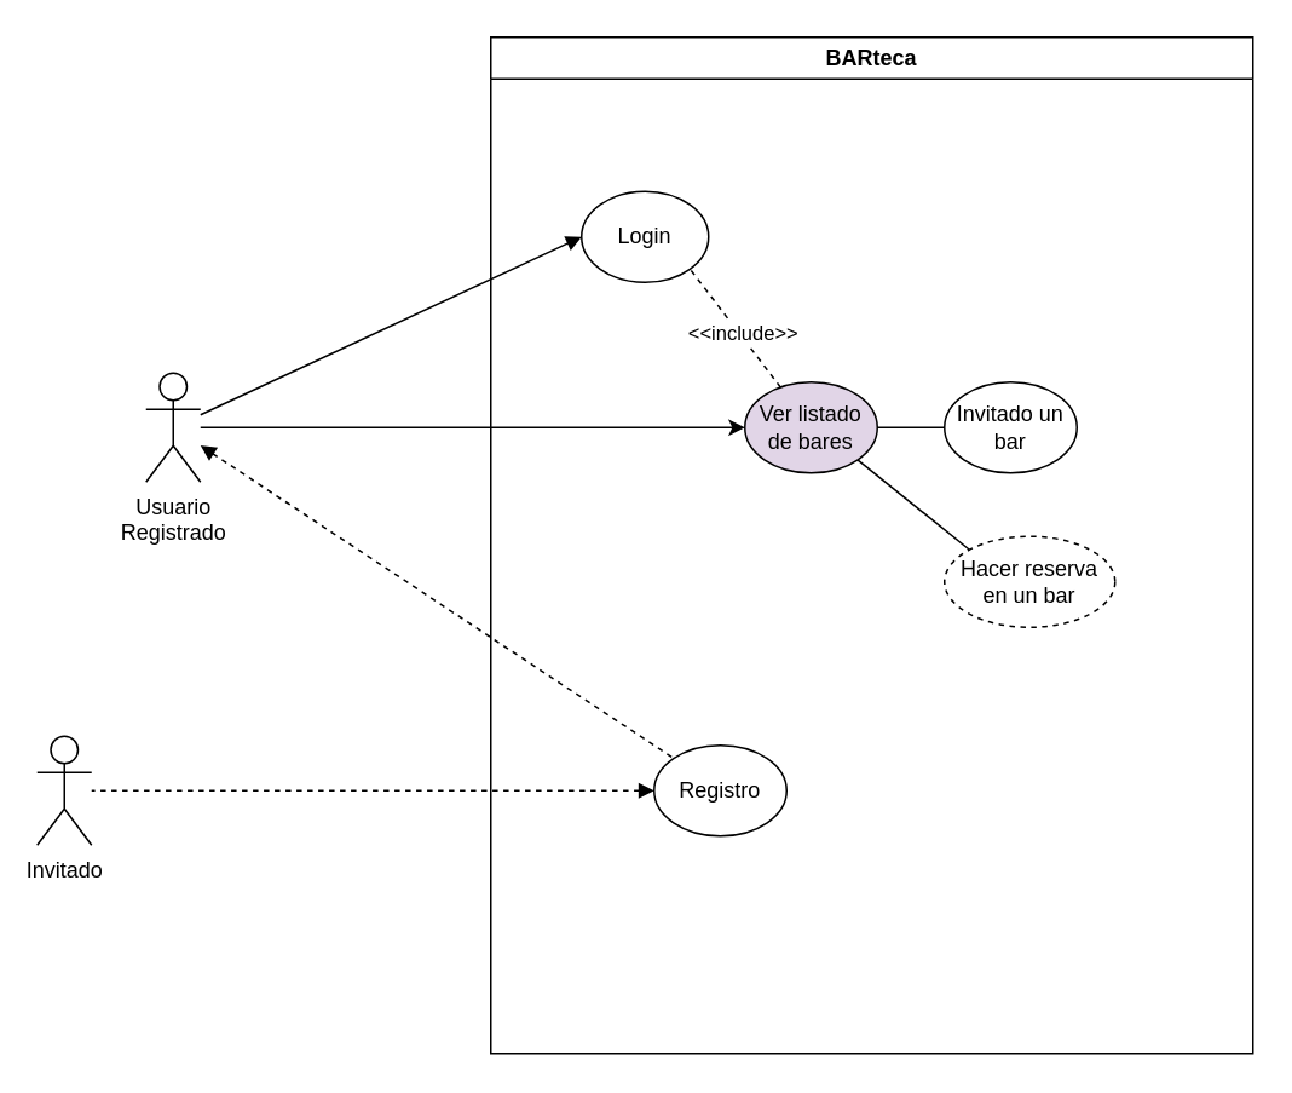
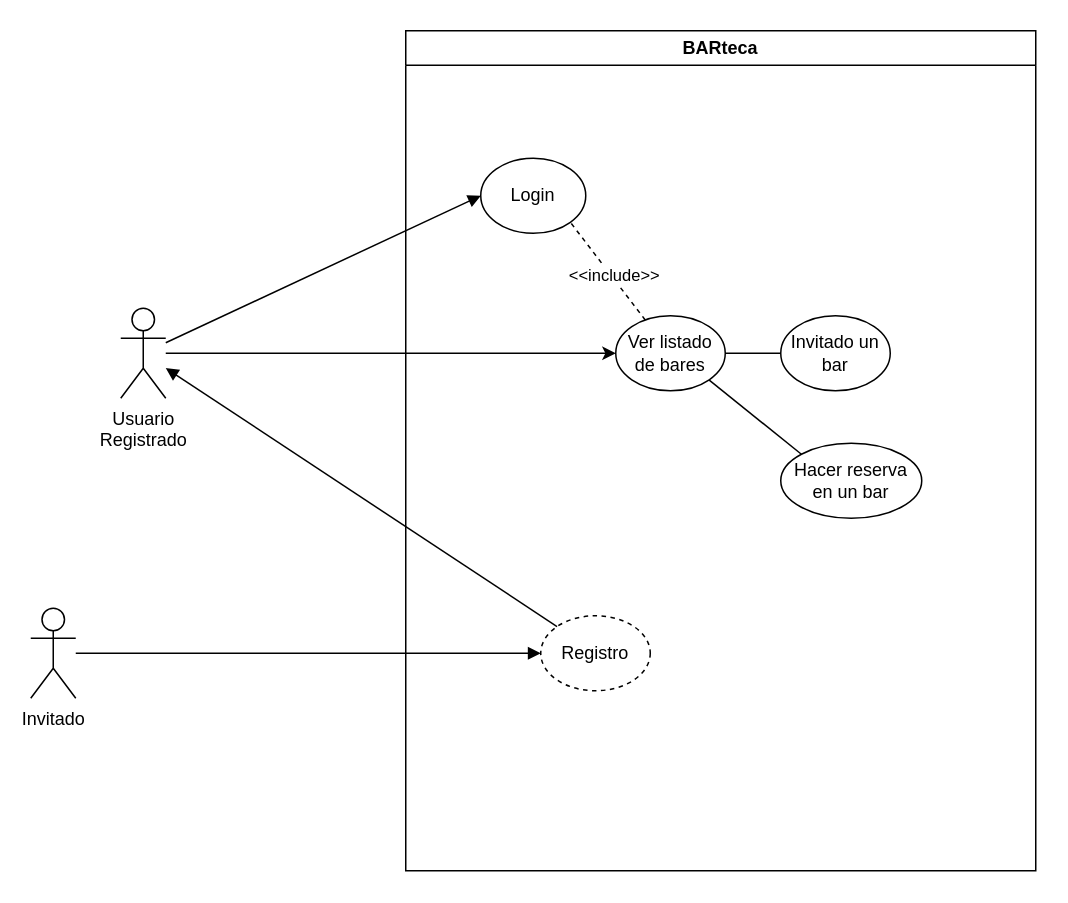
- <mxCell id="5" value="Ver listado de bares" style="ellipse;whiteSpace=wrap;html=1;rounded=0;fillColor=#e1d5e7;" parent="4" vertex="1"><mxGeometry x="140" y="190" width="73" height="50" as="geometry" /></mxCell>
+ <mxCell id="5" value="Ver listado de bares" style="ellipse;whiteSpace=wrap;html=1;rounded=0;" parent="4" vertex="1"><mxGeometry x="140" y="190" width="73" height="50" as="geometry" /></mxCell>
- <mxCell id="9" value="Hacer reserva en un bar" style="ellipse;whiteSpace=wrap;html=1;dashed=1;" parent="4" vertex="1"><mxGeometry x="250" y="275" width="94" height="50" as="geometry" /></mxCell>
+ <mxCell id="9" value="Hacer reserva en un bar" style="ellipse;whiteSpace=wrap;html=1;" parent="4" vertex="1"><mxGeometry x="250" y="275" width="94" height="50" as="geometry" /></mxCell>
- <mxCell id="16" value="" style="endArrow=none;html=1;entryX=0;entryY=0;entryDx=0;entryDy=0;startArrow=block;startFill=1;dashed=1;" parent="1" source="2" target="7" edge="1"><mxGeometry width="50" height="50" relative="1" as="geometry"><mxPoint x="40" y="585" as="sourcePoint" /><mxPoint x="90" y="535" as="targetPoint" /></mxGeometry></mxCell>
+ <mxCell id="16" value="" style="endArrow=none;html=1;entryX=0;entryY=0;entryDx=0;entryDy=0;startArrow=block;startFill=1;" parent="1" source="2" target="7" edge="1"><mxGeometry width="50" height="50" relative="1" as="geometry"><mxPoint x="40" y="585" as="sourcePoint" /><mxPoint x="90" y="535" as="targetPoint" /></mxGeometry></mxCell>
- <mxCell id="14" value="" style="endArrow=none;html=1;rounded=0;exitX=0;exitY=0.5;exitDx=0;exitDy=0;endFill=0;startArrow=block;startFill=1;dashed=1;" parent="1" source="7" target="3" edge="1"><mxGeometry width="50" height="50" relative="1" as="geometry"><mxPoint x="350" y="425" as="sourcePoint" /><mxPoint x="400" y="375" as="targetPoint" /></mxGeometry></mxCell>
+ <mxCell id="14" value="" style="endArrow=none;html=1;rounded=0;exitX=0;exitY=0.5;exitDx=0;exitDy=0;endFill=0;startArrow=block;startFill=1;" parent="1" source="7" target="3" edge="1"><mxGeometry width="50" height="50" relative="1" as="geometry"><mxPoint x="350" y="425" as="sourcePoint" /><mxPoint x="400" y="375" as="targetPoint" /></mxGeometry></mxCell>
- <mxCell id="7" value="Registro" style="ellipse;whiteSpace=wrap;html=1;rounded=0;" parent="4" vertex="1"><mxGeometry x="90" y="390" width="73" height="50" as="geometry" /></mxCell>
+ <mxCell id="7" value="Registro" style="ellipse;whiteSpace=wrap;html=1;rounded=0;dashed=1;" parent="4" vertex="1"><mxGeometry x="90" y="390" width="73" height="50" as="geometry" /></mxCell>
